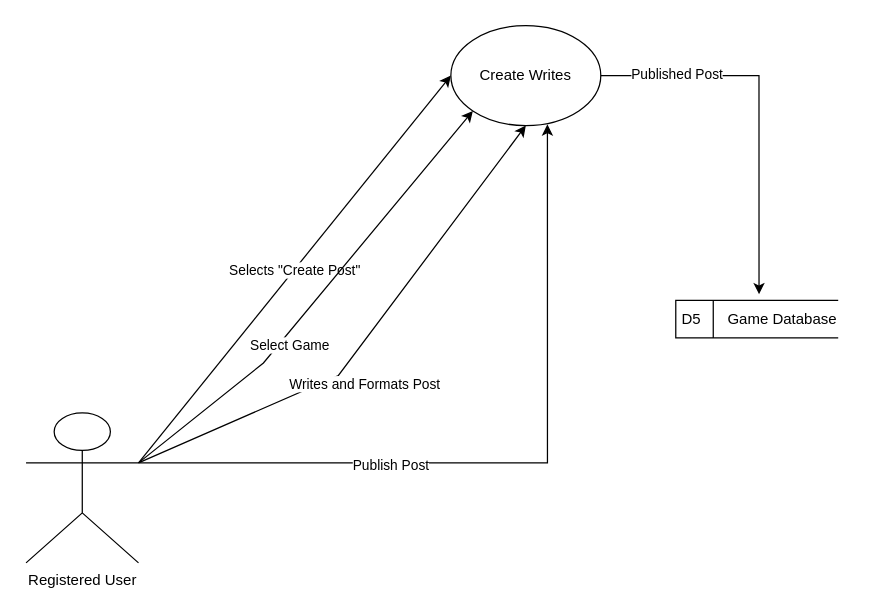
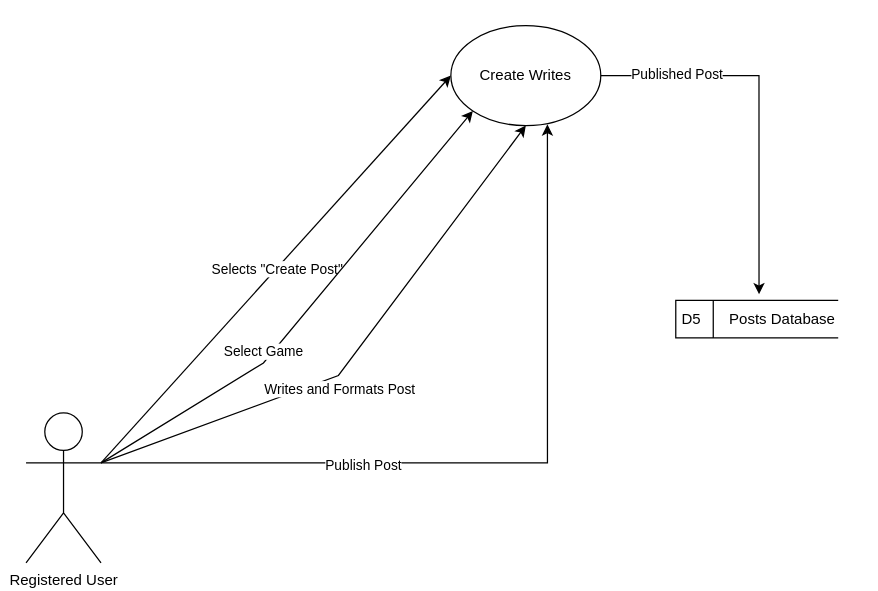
- <mxCell id="13" value="Game Database" style="text;html=1;align=center;verticalAlign=middle;resizable=0;points=[];autosize=1;strokeColor=none;fillColor=none;" vertex="1" parent="1"><mxGeometry x="570" y="240" width="110" height="30" as="geometry" /></mxCell>
+ <mxCell id="13" value="Posts Database" style="text;html=1;align=center;verticalAlign=middle;resizable=0;points=[];autosize=1;strokeColor=none;fillColor=none;" vertex="1" parent="1"><mxGeometry x="570" y="240" width="110" height="30" as="geometry" /></mxCell>
- <mxCell id="8" value="Registered User" style="shape=umlActor;verticalLabelPosition=bottom;verticalAlign=top;html=1;outlineConnect=0;" vertex="1" parent="1"><mxGeometry x="20" y="330" width="90" height="120" as="geometry" /></mxCell>
+ <mxCell id="8" value="Registered User" style="shape=umlActor;verticalLabelPosition=bottom;verticalAlign=top;html=1;outlineConnect=0;" vertex="1" parent="1"><mxGeometry x="20" y="330" width="60" height="120" as="geometry" /></mxCell>
